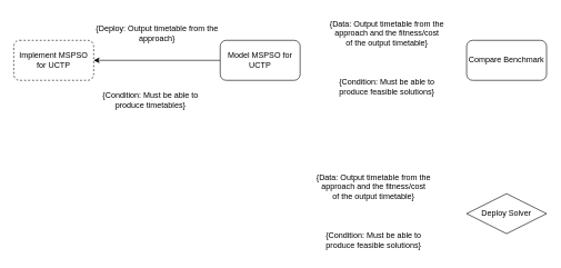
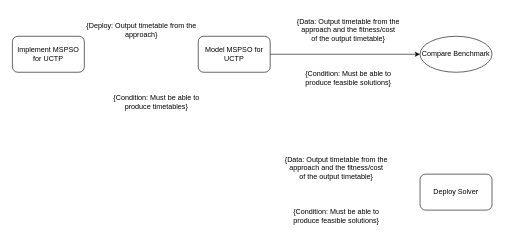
- <mxCell id="2" value="Implement MSPSO for UCTP" style="rounded=1;whiteSpace=wrap;html=1;dashed=1;" vertex="1" parent="1"><mxGeometry x="20" y="60" width="120" height="60" as="geometry" /></mxCell>
+ <mxCell id="2" value="Implement MSPSO for UCTP" style="rounded=1;whiteSpace=wrap;html=1;" vertex="1" parent="1"><mxGeometry x="20" y="60" width="120" height="60" as="geometry" /></mxCell>
- <mxCell id="3" style="edgeStyle=orthogonalEdgeStyle;rounded=0;orthogonalLoop=1;jettySize=auto;html=1;" edge="1" parent="1" source="4" target="2"><mxGeometry relative="1" as="geometry" /></mxCell>
+ <mxCell id="3" style="edgeStyle=orthogonalEdgeStyle;rounded=0;orthogonalLoop=1;jettySize=auto;html=1;" edge="1" parent="1" source="4" target="5"><mxGeometry relative="1" as="geometry" /></mxCell>
- <mxCell id="5" value="Compare Benchmark" style="rounded=1;whiteSpace=wrap;html=1;" vertex="1" parent="1"><mxGeometry x="700" y="60" width="120" height="60" as="geometry" /></mxCell>
+ <mxCell id="5" value="Compare Benchmark" style="ellipse;whiteSpace=wrap;html=1;" vertex="1" parent="1"><mxGeometry x="700" y="60" width="120" height="60" as="geometry" /></mxCell>
- <mxCell id="8" value="{Condition: Must be able to &lt;br&gt;produce timetables}" style="text;html=1;align=center;verticalAlign=middle;resizable=0;points=[];autosize=1;strokeColor=none;fillColor=none;" vertex="1" parent="1"><mxGeometry x="140" y="130" width="170" height="40" as="geometry" /></mxCell>
+ <mxCell id="8" value="{Condition: Must be able to &lt;br&gt;produce timetables}" style="text;html=1;align=center;verticalAlign=middle;resizable=0;points=[];autosize=1;strokeColor=none;fillColor=none;" vertex="1" parent="1"><mxGeometry x="175" y="150" width="170" height="40" as="geometry" /></mxCell>
- <mxCell id="6" value="Deploy Solver" style="rhombus;whiteSpace=wrap;html=1;" vertex="1" parent="1"><mxGeometry x="700" y="290" width="120" height="60" as="geometry" /></mxCell>
+ <mxCell id="6" value="Deploy Solver" style="rounded=1;whiteSpace=wrap;html=1;" vertex="1" parent="1"><mxGeometry x="700" y="290" width="120" height="60" as="geometry" /></mxCell>
